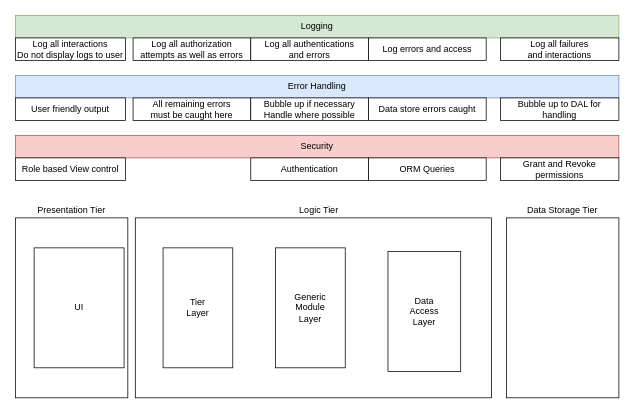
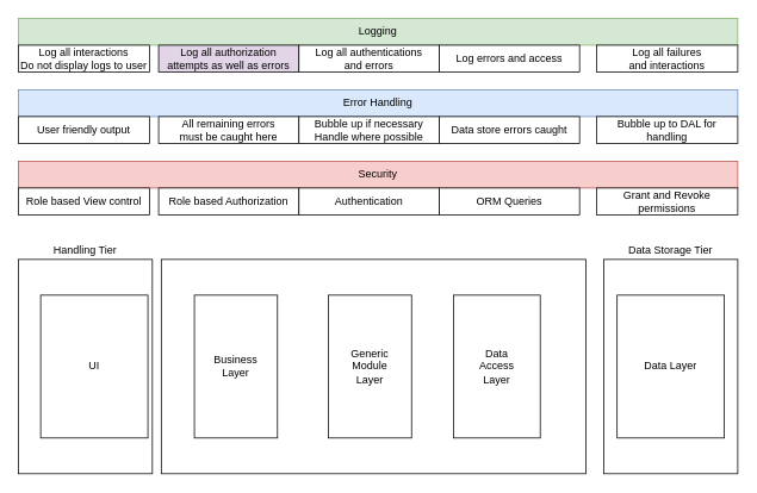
- <mxCell id="31" value="Log all authorization attempts as well as errors" style="rounded=0;whiteSpace=wrap;html=1;" vertex="1" parent="28"><mxGeometry x="157" y="30" width="157" height="30" as="geometry" /></mxCell>
+ <mxCell id="31" value="Log all authorization attempts as well as errors" style="rounded=0;whiteSpace=wrap;html=1;fillColor=#e1d5e7;" vertex="1" parent="28"><mxGeometry x="157" y="30" width="157" height="30" as="geometry" /></mxCell>
+ <mxCell id="17" value="Role based Authorization" style="rounded=0;whiteSpace=wrap;html=1;" vertex="1" parent="14"><mxGeometry x="157" y="30" width="157" height="30" as="geometry" /></mxCell>
- <mxCell id="10" value="Presentation Tier" style="text;html=1;strokeColor=none;fillColor=none;align=center;verticalAlign=middle;whiteSpace=wrap;rounded=0;" parent="2" vertex="1"><mxGeometry x="15" width="120" height="20" as="geometry" /></mxCell>
+ <mxCell id="10" value="Handling Tier" style="text;html=1;strokeColor=none;fillColor=none;align=center;verticalAlign=middle;whiteSpace=wrap;rounded=0;" parent="2" vertex="1"><mxGeometry x="15" width="120" height="20" as="geometry" /></mxCell>
- <mxCell id="9" value="Logic Tier" style="text;html=1;strokeColor=none;fillColor=none;align=center;verticalAlign=middle;whiteSpace=wrap;rounded=0;" parent="2" vertex="1"><mxGeometry x="265" width="280" height="20" as="geometry" /></mxCell>
- <mxCell id="8" value="Tier&lt;br&gt;Layer" style="rounded=0;whiteSpace=wrap;html=1;" parent="2" vertex="1"><mxGeometry x="197" y="60" width="93" height="160" as="geometry" /></mxCell>
+ <mxCell id="8" value="Business&lt;br&gt;Layer" style="rounded=0;whiteSpace=wrap;html=1;" parent="2" vertex="1"><mxGeometry x="197" y="60" width="93" height="160" as="geometry" /></mxCell>
+ <mxCell id="7" value="Data Layer" style="rounded=0;whiteSpace=wrap;html=1;" parent="2" vertex="1"><mxGeometry x="670" y="60" width="120" height="160" as="geometry" /></mxCell>
- <mxCell id="12" value="Data&lt;br&gt;Access&lt;br&gt;Layer" style="rounded=0;whiteSpace=wrap;html=1;" parent="2" vertex="1"><mxGeometry x="497" y="65" width="97" height="160" as="geometry" /></mxCell>
+ <mxCell id="12" value="Data&lt;br&gt;Access&lt;br&gt;Layer" style="rounded=0;whiteSpace=wrap;html=1;" parent="2" vertex="1"><mxGeometry x="487" y="60" width="97" height="160" as="geometry" /></mxCell>
